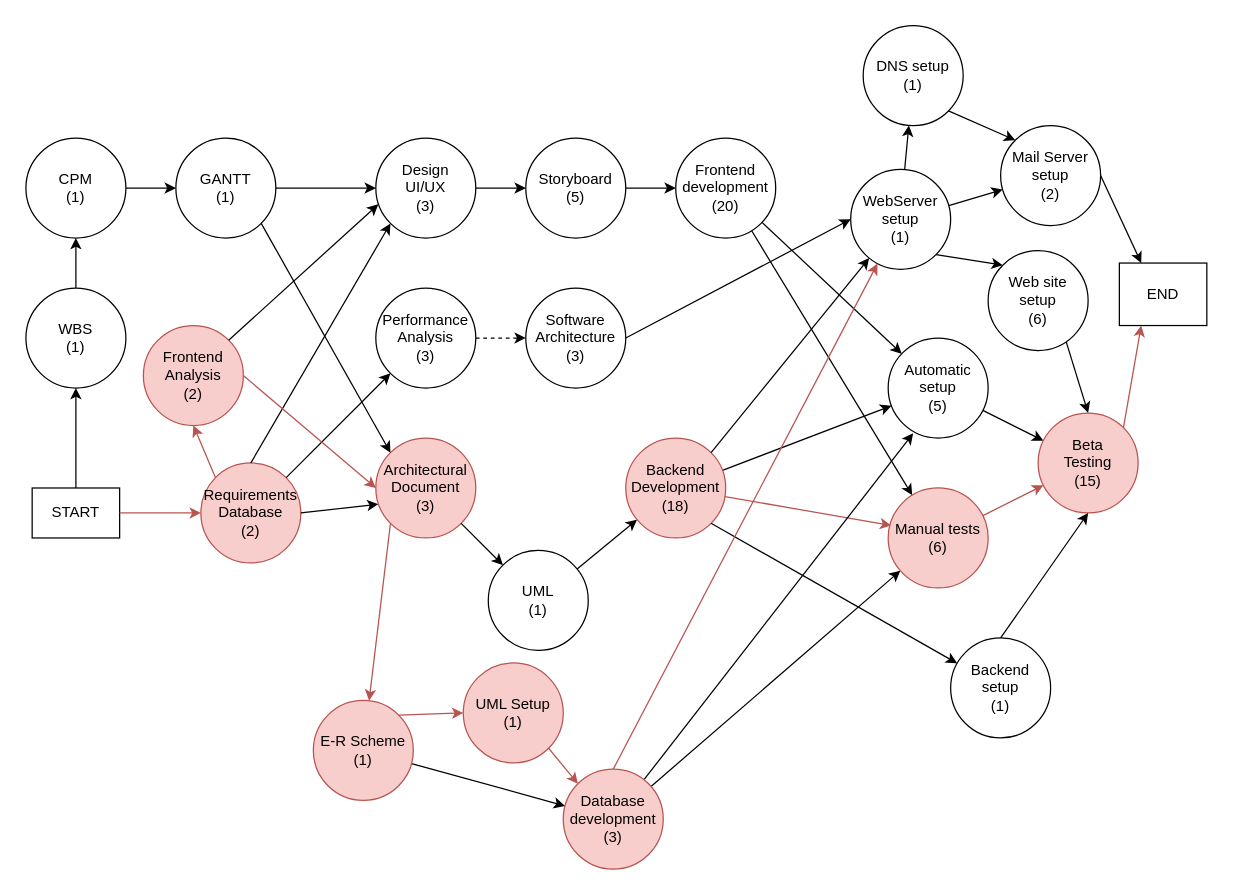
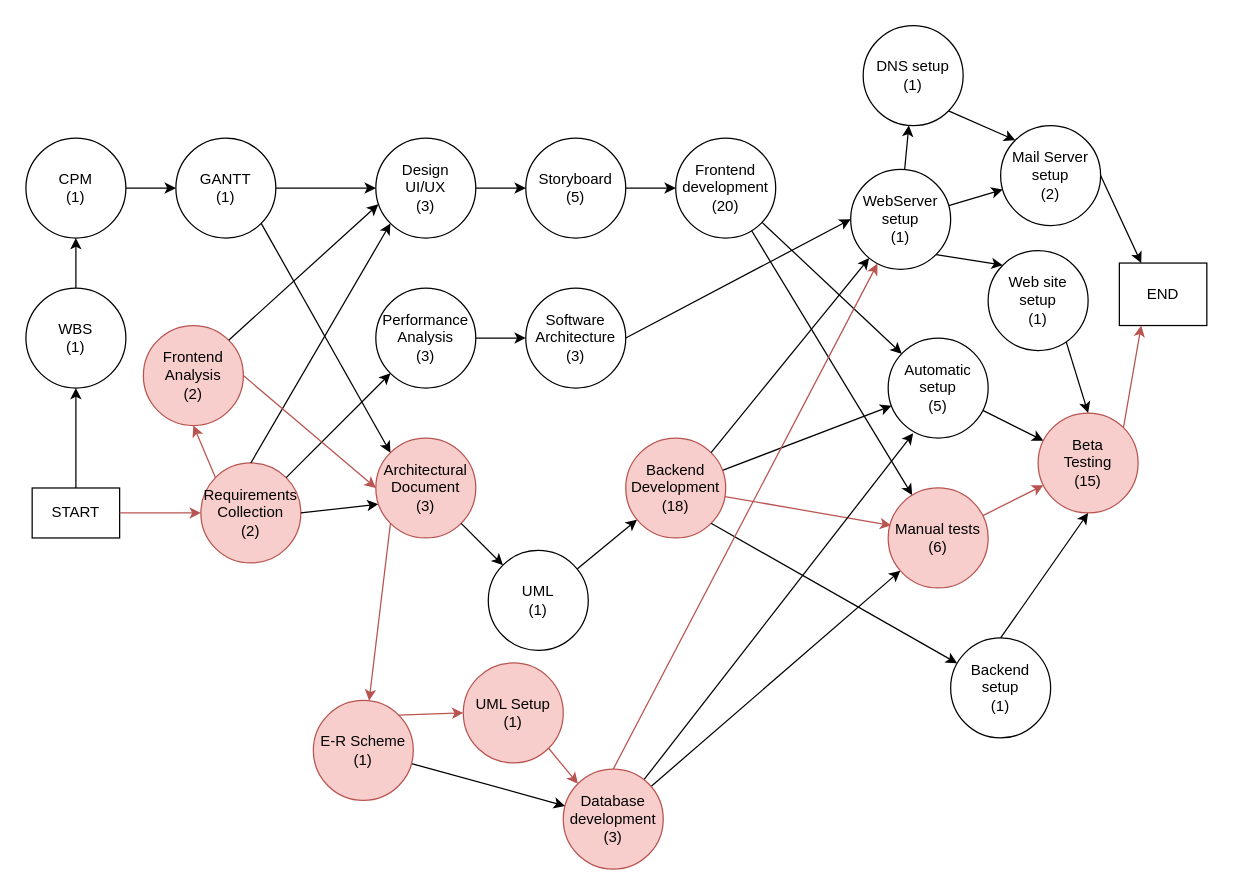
- <mxCell id="53" value="Web site setup&lt;br&gt;(6)" style="ellipse;whiteSpace=wrap;html=1;aspect=fixed;" vertex="1" parent="1"><mxGeometry x="790" y="200" width="80" height="80" as="geometry" /></mxCell>
+ <mxCell id="53" value="Web site setup&lt;br&gt;(1)" style="ellipse;whiteSpace=wrap;html=1;aspect=fixed;" vertex="1" parent="1"><mxGeometry x="790" y="200" width="80" height="80" as="geometry" /></mxCell>
- <mxCell id="14" style="edgeStyle=none;rounded=0;orthogonalLoop=1;jettySize=auto;html=1;dashed=1;" edge="1" parent="1" source="15" target="13"><mxGeometry relative="1" as="geometry" /></mxCell>
+ <mxCell id="14" style="edgeStyle=none;rounded=0;orthogonalLoop=1;jettySize=auto;html=1;" edge="1" parent="1" source="15" target="13"><mxGeometry relative="1" as="geometry" /></mxCell>
- <mxCell id="60" value="&lt;div&gt;Requirements Database&lt;/div&gt;&lt;div&gt;(2)&lt;br&gt;&lt;/div&gt;" style="ellipse;whiteSpace=wrap;html=1;aspect=fixed;fillColor=#f8cecc;strokeColor=#b85450;" vertex="1" parent="1"><mxGeometry x="160" y="370" width="80" height="80" as="geometry" /></mxCell>
+ <mxCell id="60" value="&lt;div&gt;Requirements Collection&lt;/div&gt;&lt;div&gt;(2)&lt;br&gt;&lt;/div&gt;" style="ellipse;whiteSpace=wrap;html=1;aspect=fixed;fillColor=#f8cecc;strokeColor=#b85450;" vertex="1" parent="1"><mxGeometry x="160" y="370" width="80" height="80" as="geometry" /></mxCell>
